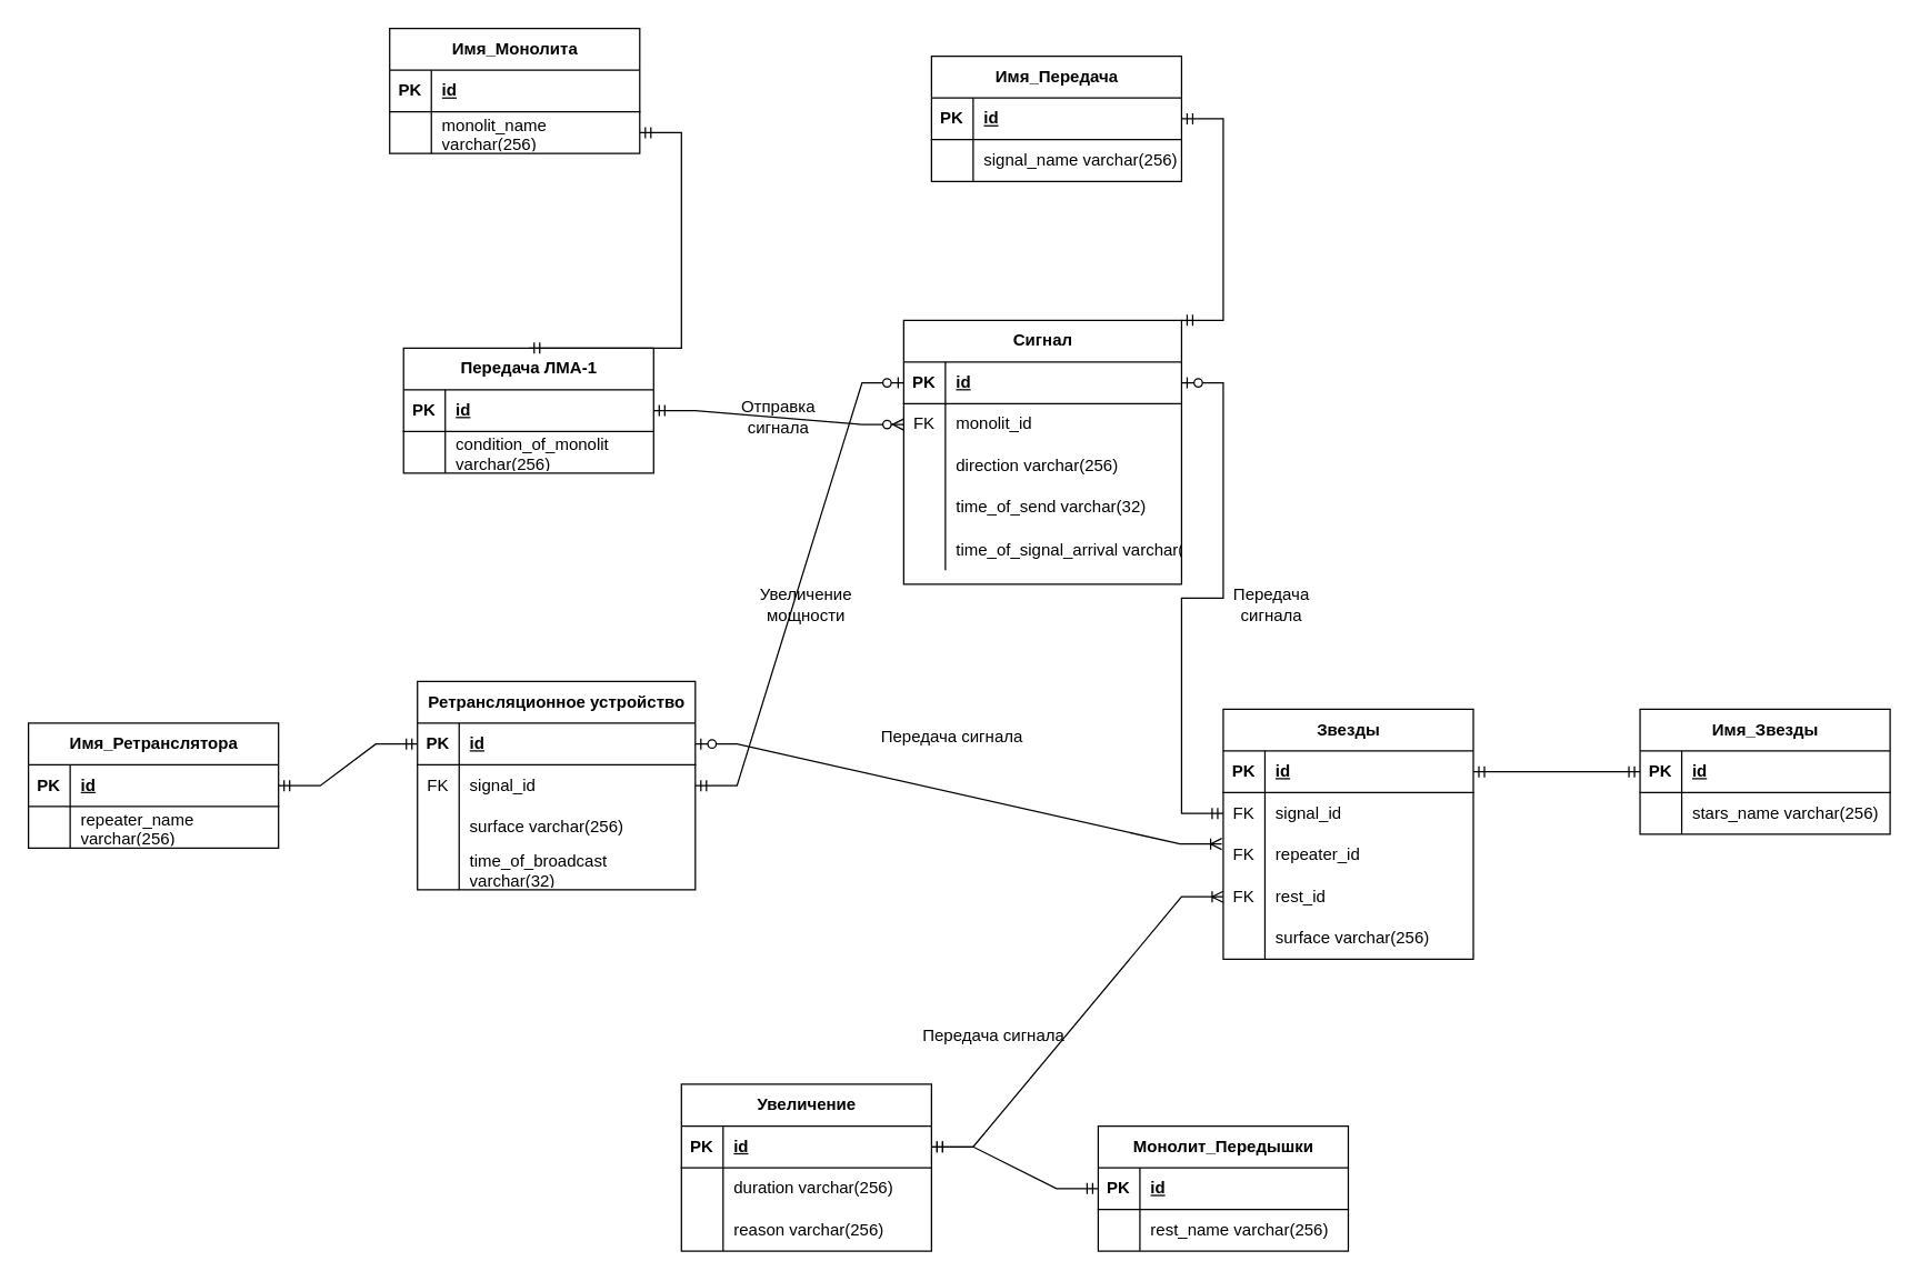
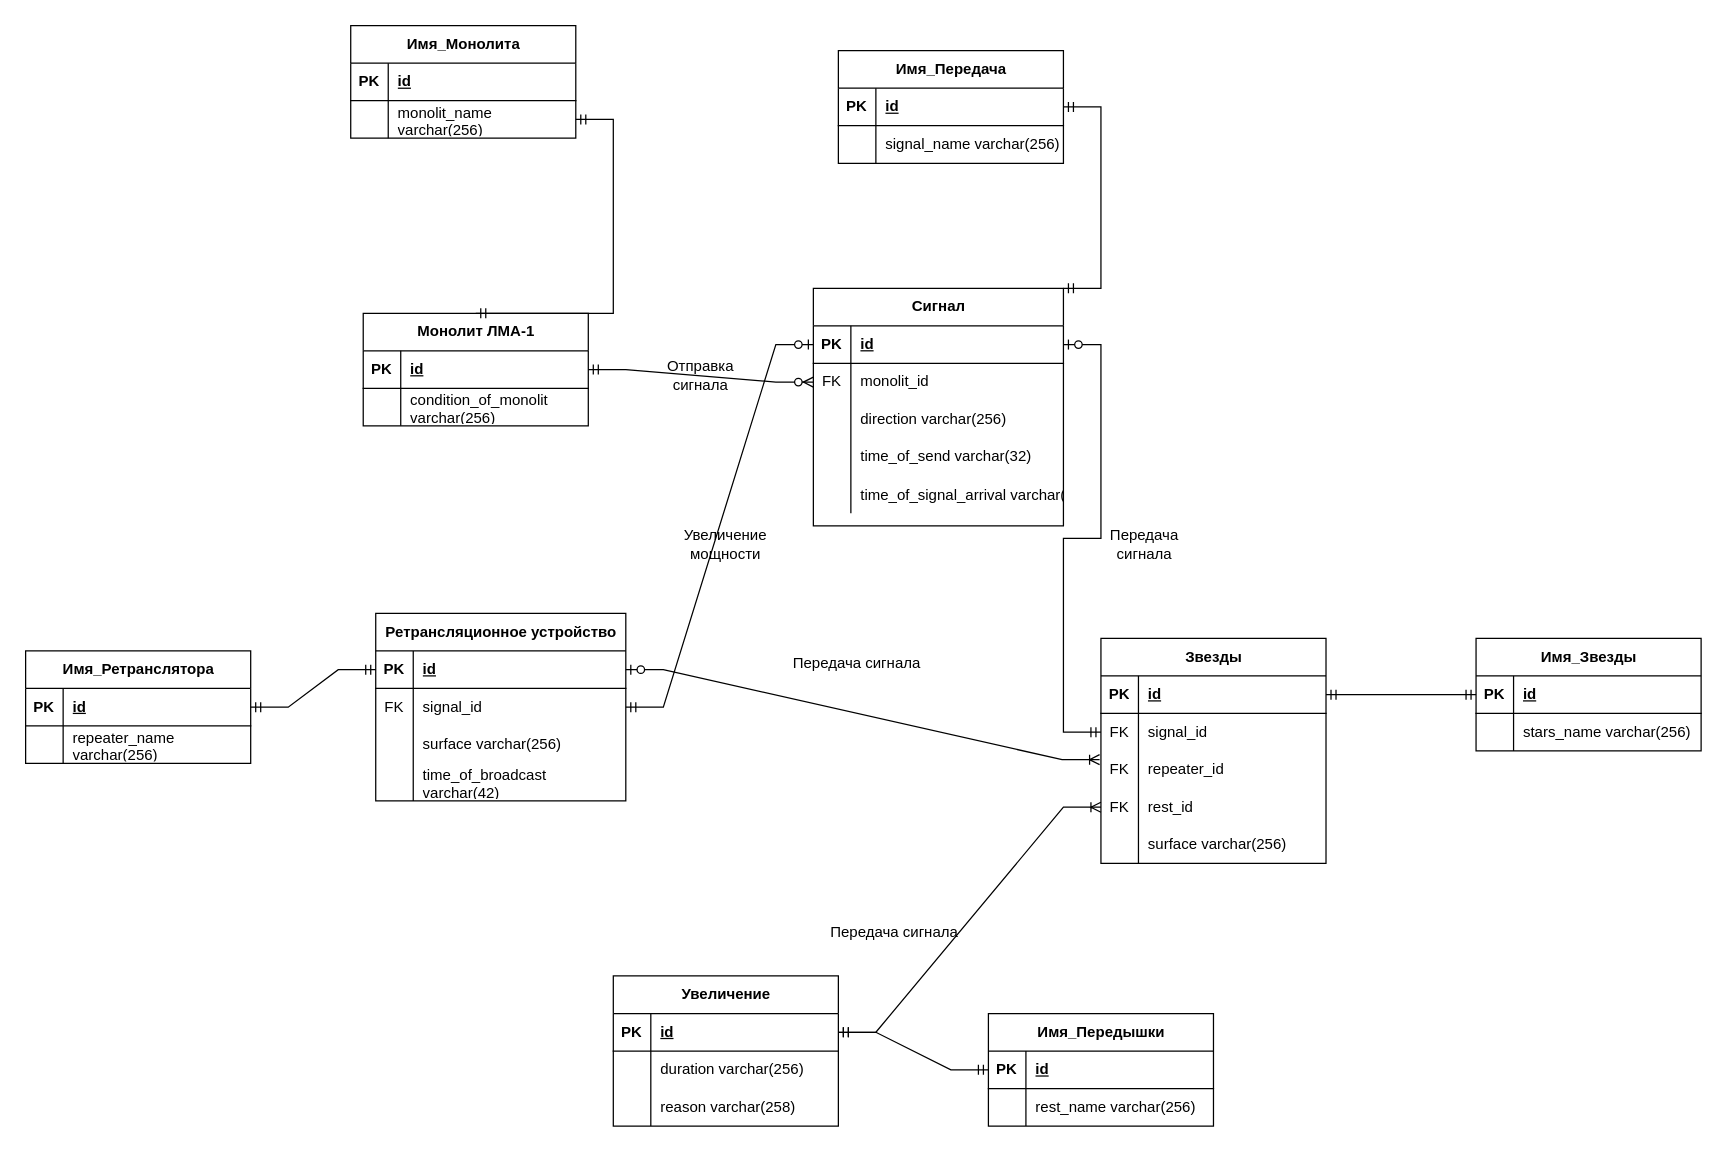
- <mxCell id="2" value="Передача ЛМА-1" style="shape=table;startSize=30;container=1;collapsible=1;childLayout=tableLayout;fixedRows=1;rowLines=0;fontStyle=1;align=center;resizeLast=1;html=1;" parent="1" vertex="1"><mxGeometry x="290" y="250" width="180" height="90" as="geometry" /></mxCell>
+ <mxCell id="2" value="Монолит ЛМА-1" style="shape=table;startSize=30;container=1;collapsible=1;childLayout=tableLayout;fixedRows=1;rowLines=0;fontStyle=1;align=center;resizeLast=1;html=1;" parent="1" vertex="1"><mxGeometry x="290" y="250" width="180" height="90" as="geometry" /></mxCell>
- <mxCell id="37" value="time_of_broadcast varchar(32)" style="shape=partialRectangle;connectable=0;fillColor=none;top=0;left=0;bottom=0;right=0;align=left;spacingLeft=6;fontStyle=0;overflow=hidden;whiteSpace=wrap;html=1;" parent="35" vertex="1"><mxGeometry x="30" width="170" height="30" as="geometry"><mxRectangle width="170" height="30" as="alternateBounds" /></mxGeometry></mxCell>
+ <mxCell id="37" value="time_of_broadcast varchar(42)" style="shape=partialRectangle;connectable=0;fillColor=none;top=0;left=0;bottom=0;right=0;align=left;spacingLeft=6;fontStyle=0;overflow=hidden;whiteSpace=wrap;html=1;" parent="35" vertex="1"><mxGeometry x="30" width="170" height="30" as="geometry"><mxRectangle width="170" height="30" as="alternateBounds" /></mxGeometry></mxCell>
- <mxCell id="99" value="Монолит_Передышки" style="shape=table;startSize=30;container=1;collapsible=1;childLayout=tableLayout;fixedRows=1;rowLines=0;fontStyle=1;align=center;resizeLast=1;html=1;" vertex="1" parent="1"><mxGeometry x="790" y="810" width="180" height="90" as="geometry"><mxRectangle x="40" y="200" width="130" height="30" as="alternateBounds" /></mxGeometry></mxCell>
+ <mxCell id="99" value="Имя_Передышки" style="shape=table;startSize=30;container=1;collapsible=1;childLayout=tableLayout;fixedRows=1;rowLines=0;fontStyle=1;align=center;resizeLast=1;html=1;" vertex="1" parent="1"><mxGeometry x="790" y="810" width="180" height="90" as="geometry"><mxRectangle x="40" y="200" width="130" height="30" as="alternateBounds" /></mxGeometry></mxCell>
- <mxCell id="47" value="reason varchar(256)" style="shape=partialRectangle;connectable=0;fillColor=none;top=0;left=0;bottom=0;right=0;align=left;spacingLeft=6;fontStyle=0;overflow=hidden;whiteSpace=wrap;html=1;" parent="45" vertex="1"><mxGeometry x="30" width="150" height="30" as="geometry"><mxRectangle width="150" height="30" as="alternateBounds" /></mxGeometry></mxCell>
+ <mxCell id="47" value="reason varchar(258)" style="shape=partialRectangle;connectable=0;fillColor=none;top=0;left=0;bottom=0;right=0;align=left;spacingLeft=6;fontStyle=0;overflow=hidden;whiteSpace=wrap;html=1;" parent="45" vertex="1"><mxGeometry x="30" width="150" height="30" as="geometry"><mxRectangle width="150" height="30" as="alternateBounds" /></mxGeometry></mxCell>
